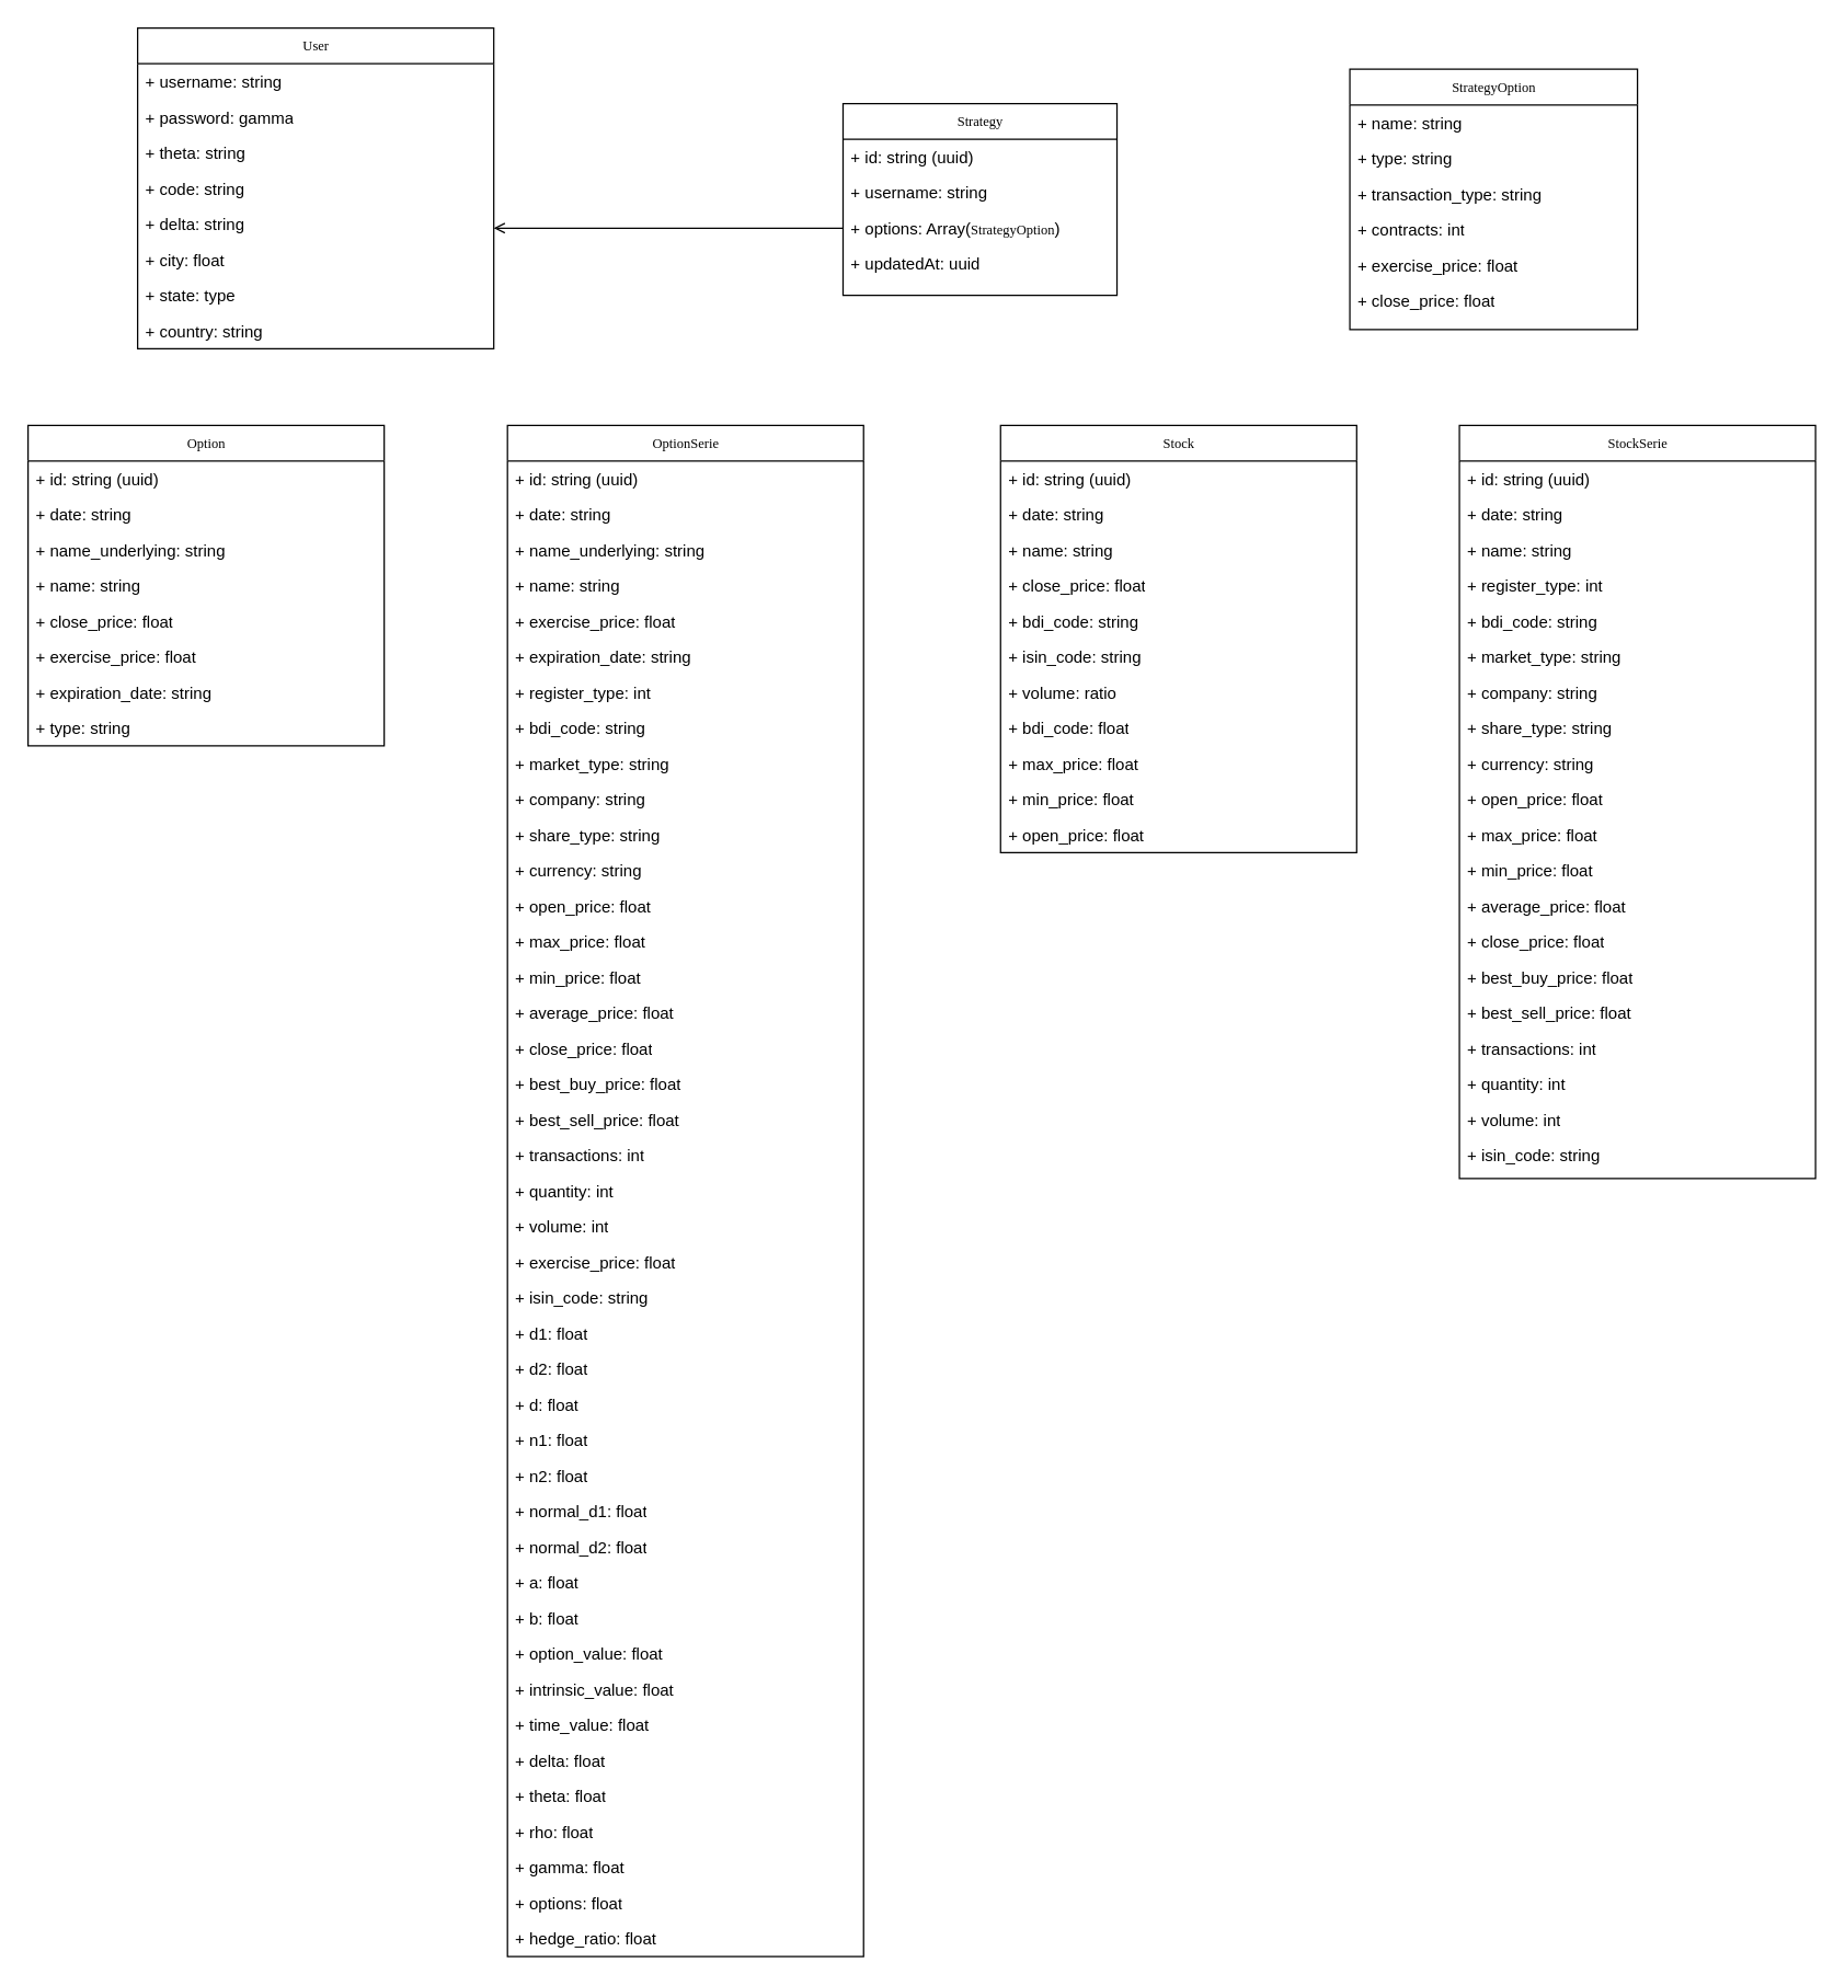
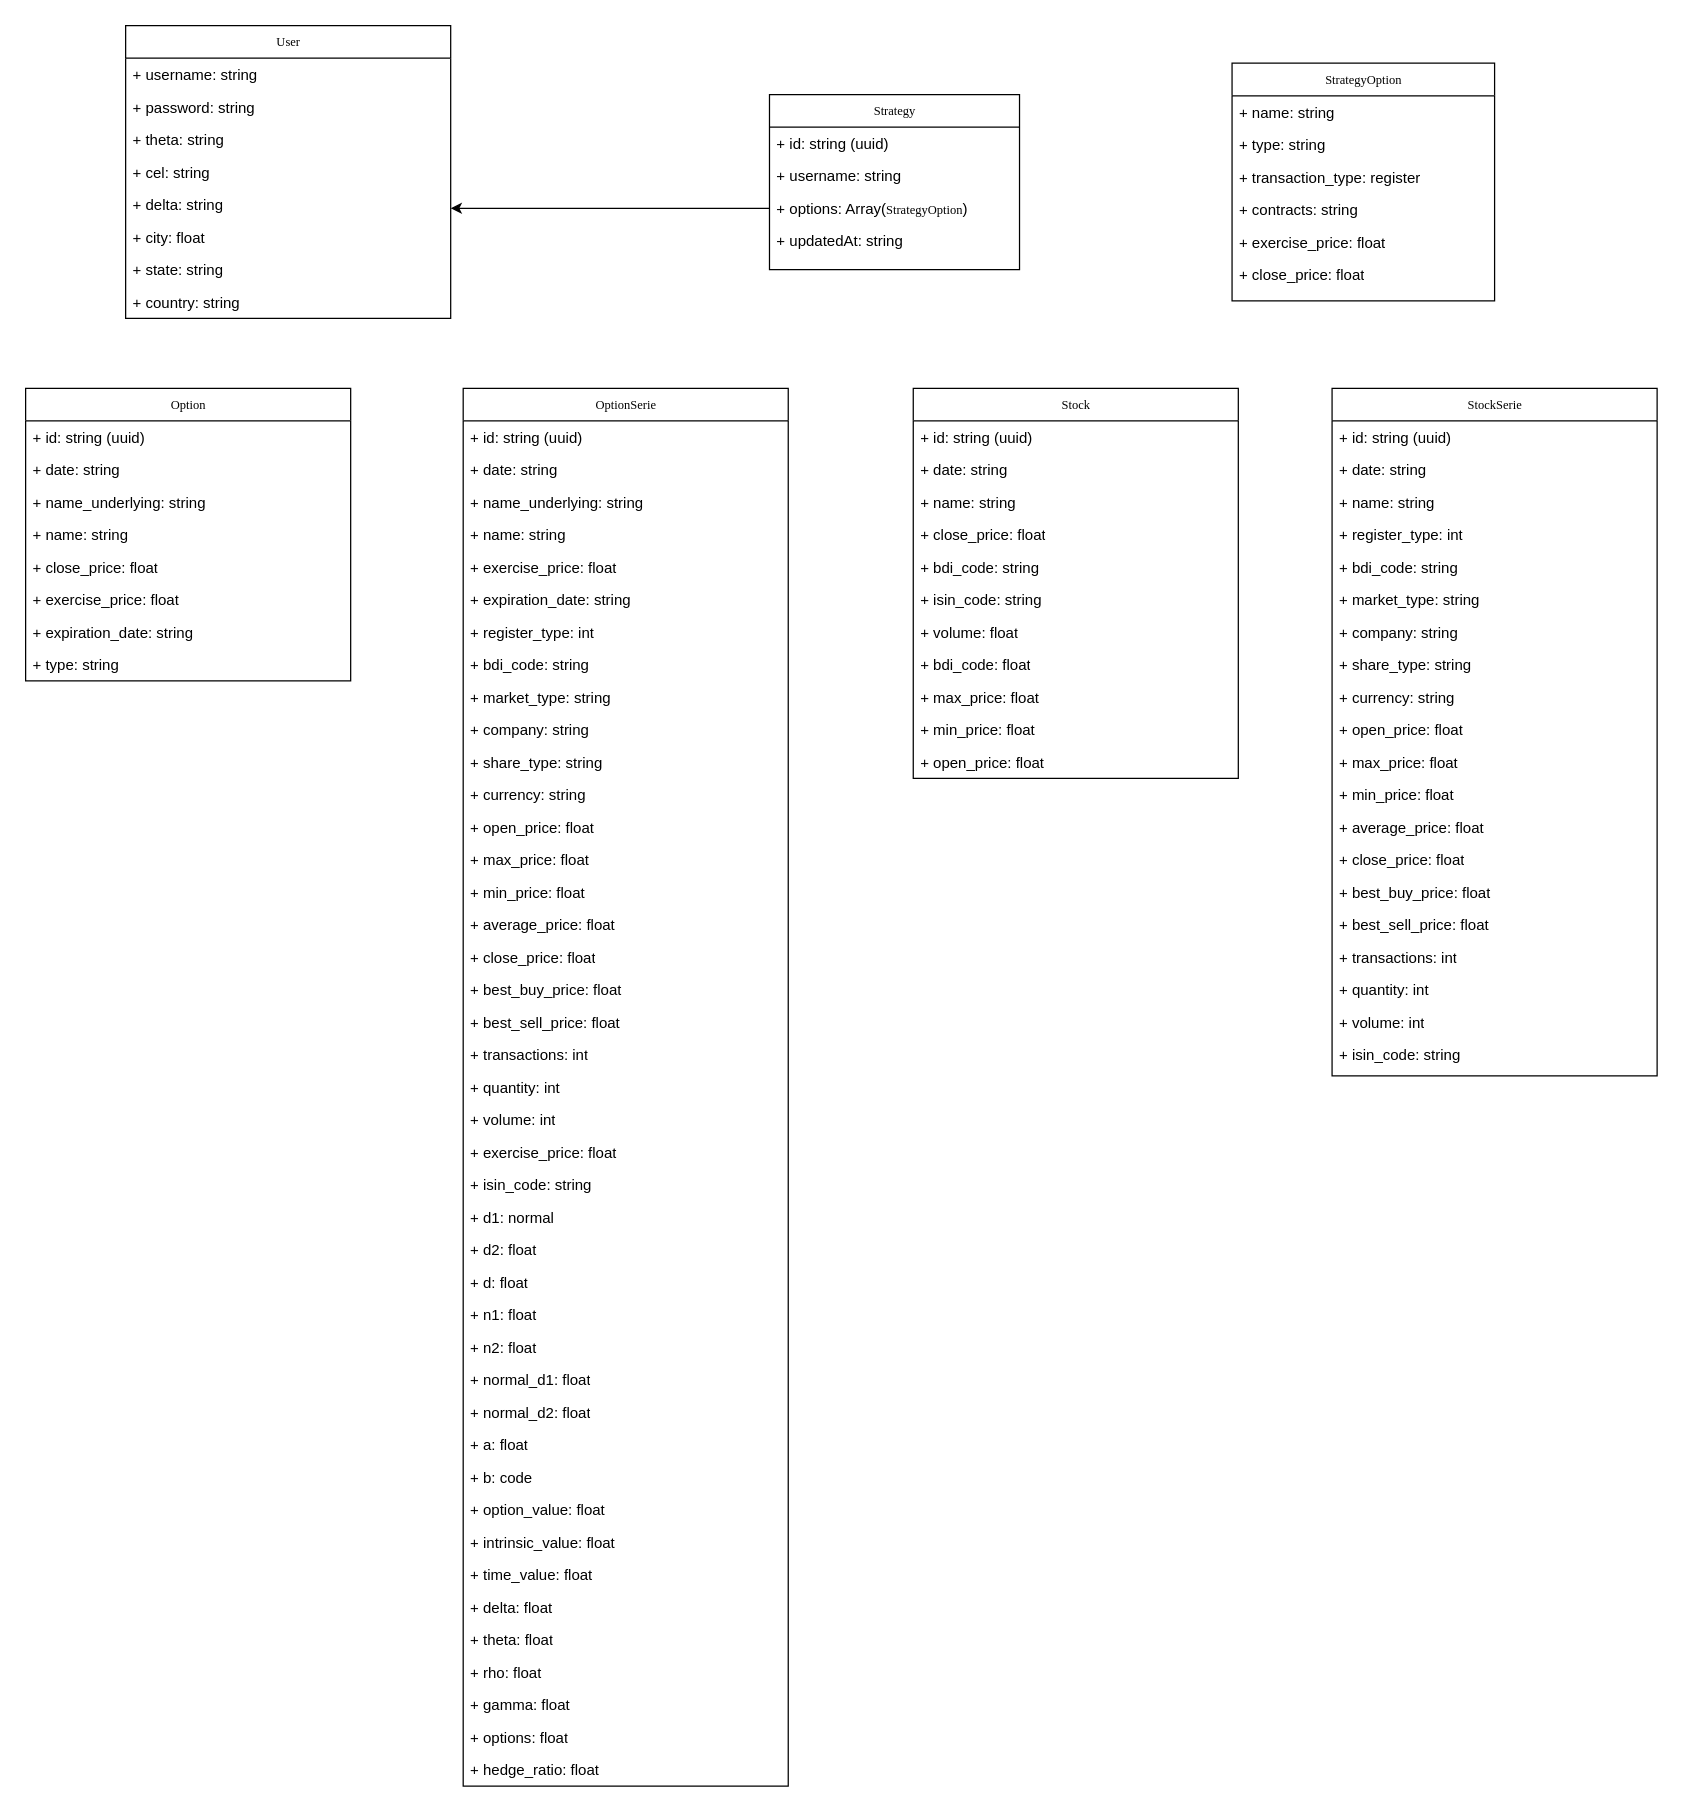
- <mxCell id="101" value="+ password: gamma" style="text;html=1;strokeColor=none;fillColor=none;align=left;verticalAlign=top;spacingLeft=4;spacingRight=4;whiteSpace=wrap;overflow=hidden;rotatable=0;points=[[0,0.5],[1,0.5]];portConstraint=eastwest;" vertex="1" parent="99"><mxGeometry y="52" width="260" height="26" as="geometry" /></mxCell>
+ <mxCell id="101" value="+ password: string" style="text;html=1;strokeColor=none;fillColor=none;align=left;verticalAlign=top;spacingLeft=4;spacingRight=4;whiteSpace=wrap;overflow=hidden;rotatable=0;points=[[0,0.5],[1,0.5]];portConstraint=eastwest;" vertex="1" parent="99"><mxGeometry y="52" width="260" height="26" as="geometry" /></mxCell>
- <mxCell id="103" value="+ code: string" style="text;html=1;strokeColor=none;fillColor=none;align=left;verticalAlign=top;spacingLeft=4;spacingRight=4;whiteSpace=wrap;overflow=hidden;rotatable=0;points=[[0,0.5],[1,0.5]];portConstraint=eastwest;" vertex="1" parent="99"><mxGeometry y="104" width="260" height="26" as="geometry" /></mxCell>
+ <mxCell id="103" value="+ cel: string" style="text;html=1;strokeColor=none;fillColor=none;align=left;verticalAlign=top;spacingLeft=4;spacingRight=4;whiteSpace=wrap;overflow=hidden;rotatable=0;points=[[0,0.5],[1,0.5]];portConstraint=eastwest;" vertex="1" parent="99"><mxGeometry y="104" width="260" height="26" as="geometry" /></mxCell>
- <mxCell id="10" value="+ transaction_type: string" style="text;html=1;strokeColor=none;fillColor=none;align=left;verticalAlign=top;spacingLeft=4;spacingRight=4;whiteSpace=wrap;overflow=hidden;rotatable=0;points=[[0,0.5],[1,0.5]];portConstraint=eastwest;" vertex="1" parent="7"><mxGeometry y="78" width="210" height="26" as="geometry" /></mxCell>
+ <mxCell id="10" value="+ transaction_type: register" style="text;html=1;strokeColor=none;fillColor=none;align=left;verticalAlign=top;spacingLeft=4;spacingRight=4;whiteSpace=wrap;overflow=hidden;rotatable=0;points=[[0,0.5],[1,0.5]];portConstraint=eastwest;" vertex="1" parent="7"><mxGeometry y="78" width="210" height="26" as="geometry" /></mxCell>
- <mxCell id="108" style="edgeStyle=orthogonalEdgeStyle;rounded=0;orthogonalLoop=1;jettySize=auto;html=1;endArrow=open;" edge="1" parent="1" source="5" target="104"><mxGeometry relative="1" as="geometry"><mxPoint x="420" y="160" as="targetPoint" /><Array as="points"><mxPoint x="430" y="166" /><mxPoint x="430" y="166" /></Array></mxGeometry></mxCell>
+ <mxCell id="108" style="edgeStyle=orthogonalEdgeStyle;rounded=0;orthogonalLoop=1;jettySize=auto;html=1;" edge="1" parent="1" source="5" target="104"><mxGeometry relative="1" as="geometry"><mxPoint x="420" y="160" as="targetPoint" /><Array as="points"><mxPoint x="430" y="166" /><mxPoint x="430" y="166" /></Array></mxGeometry></mxCell>
- <mxCell id="11" value="+ contracts: int" style="text;html=1;strokeColor=none;fillColor=none;align=left;verticalAlign=top;spacingLeft=4;spacingRight=4;whiteSpace=wrap;overflow=hidden;rotatable=0;points=[[0,0.5],[1,0.5]];portConstraint=eastwest;" vertex="1" parent="7"><mxGeometry y="104" width="210" height="26" as="geometry" /></mxCell>
+ <mxCell id="11" value="+ contracts: string" style="text;html=1;strokeColor=none;fillColor=none;align=left;verticalAlign=top;spacingLeft=4;spacingRight=4;whiteSpace=wrap;overflow=hidden;rotatable=0;points=[[0,0.5],[1,0.5]];portConstraint=eastwest;" vertex="1" parent="7"><mxGeometry y="104" width="210" height="26" as="geometry" /></mxCell>
- <mxCell id="6" value="+ updatedAt: uuid" style="text;html=1;strokeColor=none;fillColor=none;align=left;verticalAlign=top;spacingLeft=4;spacingRight=4;whiteSpace=wrap;overflow=hidden;rotatable=0;points=[[0,0.5],[1,0.5]];portConstraint=eastwest;" vertex="1" parent="2"><mxGeometry y="104" width="200" height="26" as="geometry" /></mxCell>
+ <mxCell id="6" value="+ updatedAt: string" style="text;html=1;strokeColor=none;fillColor=none;align=left;verticalAlign=top;spacingLeft=4;spacingRight=4;whiteSpace=wrap;overflow=hidden;rotatable=0;points=[[0,0.5],[1,0.5]];portConstraint=eastwest;" vertex="1" parent="2"><mxGeometry y="104" width="200" height="26" as="geometry" /></mxCell>
- <mxCell id="106" value="+ state: type" style="text;html=1;strokeColor=none;fillColor=none;align=left;verticalAlign=top;spacingLeft=4;spacingRight=4;whiteSpace=wrap;overflow=hidden;rotatable=0;points=[[0,0.5],[1,0.5]];portConstraint=eastwest;" vertex="1" parent="99"><mxGeometry y="182" width="260" height="26" as="geometry" /></mxCell>
+ <mxCell id="106" value="+ state: string" style="text;html=1;strokeColor=none;fillColor=none;align=left;verticalAlign=top;spacingLeft=4;spacingRight=4;whiteSpace=wrap;overflow=hidden;rotatable=0;points=[[0,0.5],[1,0.5]];portConstraint=eastwest;" vertex="1" parent="99"><mxGeometry y="182" width="260" height="26" as="geometry" /></mxCell>
- <mxCell id="73" value="+ volume: ratio" style="text;html=1;strokeColor=none;fillColor=none;align=left;verticalAlign=top;spacingLeft=4;spacingRight=4;whiteSpace=wrap;overflow=hidden;rotatable=0;points=[[0,0.5],[1,0.5]];portConstraint=eastwest;" vertex="1" parent="66"><mxGeometry y="182" width="260" height="26" as="geometry" /></mxCell>
+ <mxCell id="73" value="+ volume: float" style="text;html=1;strokeColor=none;fillColor=none;align=left;verticalAlign=top;spacingLeft=4;spacingRight=4;whiteSpace=wrap;overflow=hidden;rotatable=0;points=[[0,0.5],[1,0.5]];portConstraint=eastwest;" vertex="1" parent="66"><mxGeometry y="182" width="260" height="26" as="geometry" /></mxCell>
- <mxCell id="48" value="+ d1: float" style="text;html=1;strokeColor=none;fillColor=none;align=left;verticalAlign=top;spacingLeft=4;spacingRight=4;whiteSpace=wrap;overflow=hidden;rotatable=0;points=[[0,0.5],[1,0.5]];portConstraint=eastwest;" vertex="1" parent="23"><mxGeometry y="650" width="260" height="26" as="geometry" /></mxCell>
+ <mxCell id="48" value="+ d1: normal" style="text;html=1;strokeColor=none;fillColor=none;align=left;verticalAlign=top;spacingLeft=4;spacingRight=4;whiteSpace=wrap;overflow=hidden;rotatable=0;points=[[0,0.5],[1,0.5]];portConstraint=eastwest;" vertex="1" parent="23"><mxGeometry y="650" width="260" height="26" as="geometry" /></mxCell>
- <mxCell id="56" value="+ b: float" style="text;html=1;strokeColor=none;fillColor=none;align=left;verticalAlign=top;spacingLeft=4;spacingRight=4;whiteSpace=wrap;overflow=hidden;rotatable=0;points=[[0,0.5],[1,0.5]];portConstraint=eastwest;" vertex="1" parent="23"><mxGeometry y="858" width="260" height="26" as="geometry" /></mxCell>
+ <mxCell id="56" value="+ b: code" style="text;html=1;strokeColor=none;fillColor=none;align=left;verticalAlign=top;spacingLeft=4;spacingRight=4;whiteSpace=wrap;overflow=hidden;rotatable=0;points=[[0,0.5],[1,0.5]];portConstraint=eastwest;" vertex="1" parent="23"><mxGeometry y="858" width="260" height="26" as="geometry" /></mxCell>
